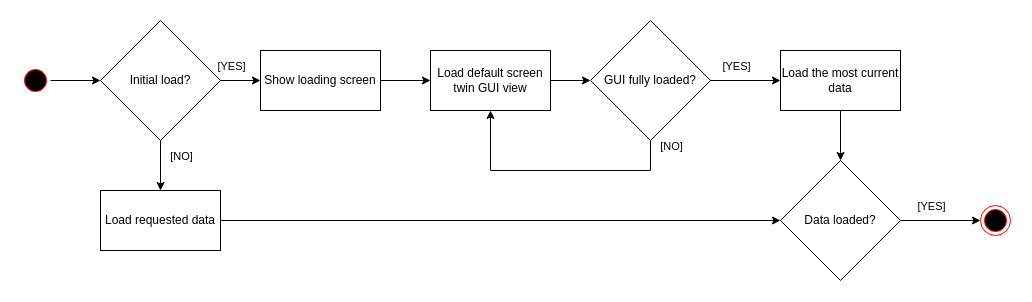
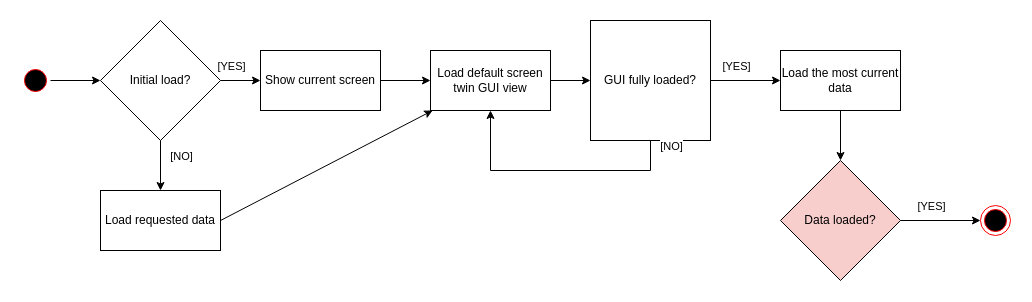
- <mxCell id="9" value="Show loading screen" style="rounded=0;whiteSpace=wrap;html=1;" parent="1" vertex="1"><mxGeometry x="260" y="50" width="120" height="60" as="geometry" /></mxCell>
+ <mxCell id="9" value="Show current screen" style="rounded=0;whiteSpace=wrap;html=1;" parent="1" vertex="1"><mxGeometry x="260" y="50" width="120" height="60" as="geometry" /></mxCell>
- <mxCell id="5" value="GUI fully loaded?" style="rhombus;whiteSpace=wrap;html=1;" parent="1" vertex="1"><mxGeometry x="590" y="20" width="120" height="120" as="geometry" /></mxCell>
+ <mxCell id="5" value="GUI fully loaded?" style="whiteSpace=wrap;html=1;rounded=0;" parent="1" vertex="1"><mxGeometry x="590" y="20" width="120" height="120" as="geometry" /></mxCell>
- <mxCell id="25" value="" style="endArrow=classic;html=1;rounded=0;exitX=1;exitY=0.5;exitDx=0;exitDy=0;entryX=0;entryY=0.5;entryDx=0;entryDy=0;" edge="1" parent="1" source="19" target="22"><mxGeometry width="50" height="50" relative="1" as="geometry"><mxPoint x="570" y="320" as="sourcePoint" /><mxPoint x="620" y="270" as="targetPoint" /></mxGeometry></mxCell>
+ <mxCell id="25" value="" style="endArrow=classic;html=1;rounded=0;exitX=1;exitY=0.5;exitDx=0;exitDy=0;" edge="1" parent="1" source="19" target="13"><mxGeometry width="50" height="50" relative="1" as="geometry"><mxPoint x="570" y="320" as="sourcePoint" /><mxPoint x="620" y="270" as="targetPoint" /></mxGeometry></mxCell>
- <mxCell id="22" value="Data loaded?" style="rhombus;whiteSpace=wrap;html=1;" vertex="1" parent="1"><mxGeometry x="780" y="160" width="120" height="120" as="geometry" /></mxCell>
+ <mxCell id="22" value="Data loaded?" style="rhombus;whiteSpace=wrap;html=1;fillColor=#f8cecc;" vertex="1" parent="1"><mxGeometry x="780" y="160" width="120" height="120" as="geometry" /></mxCell>
